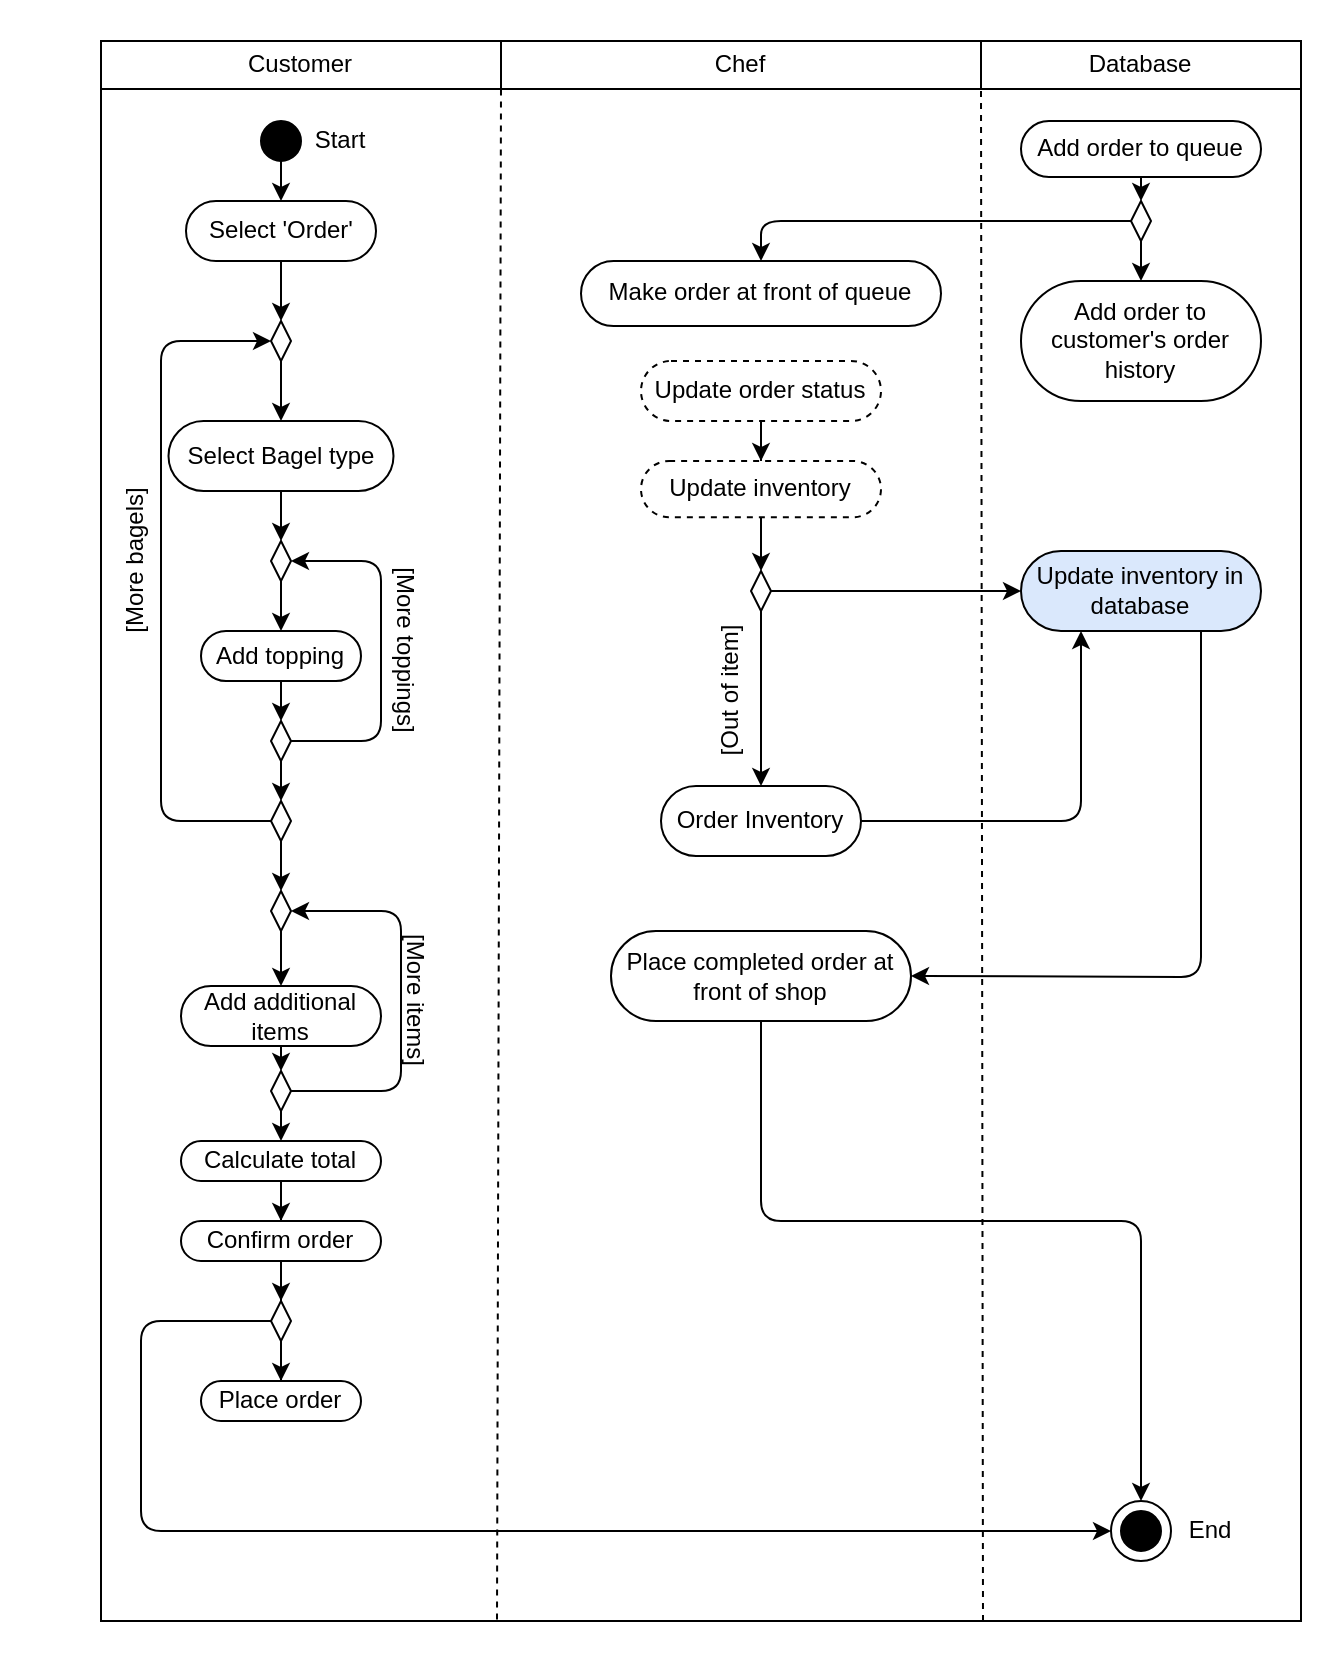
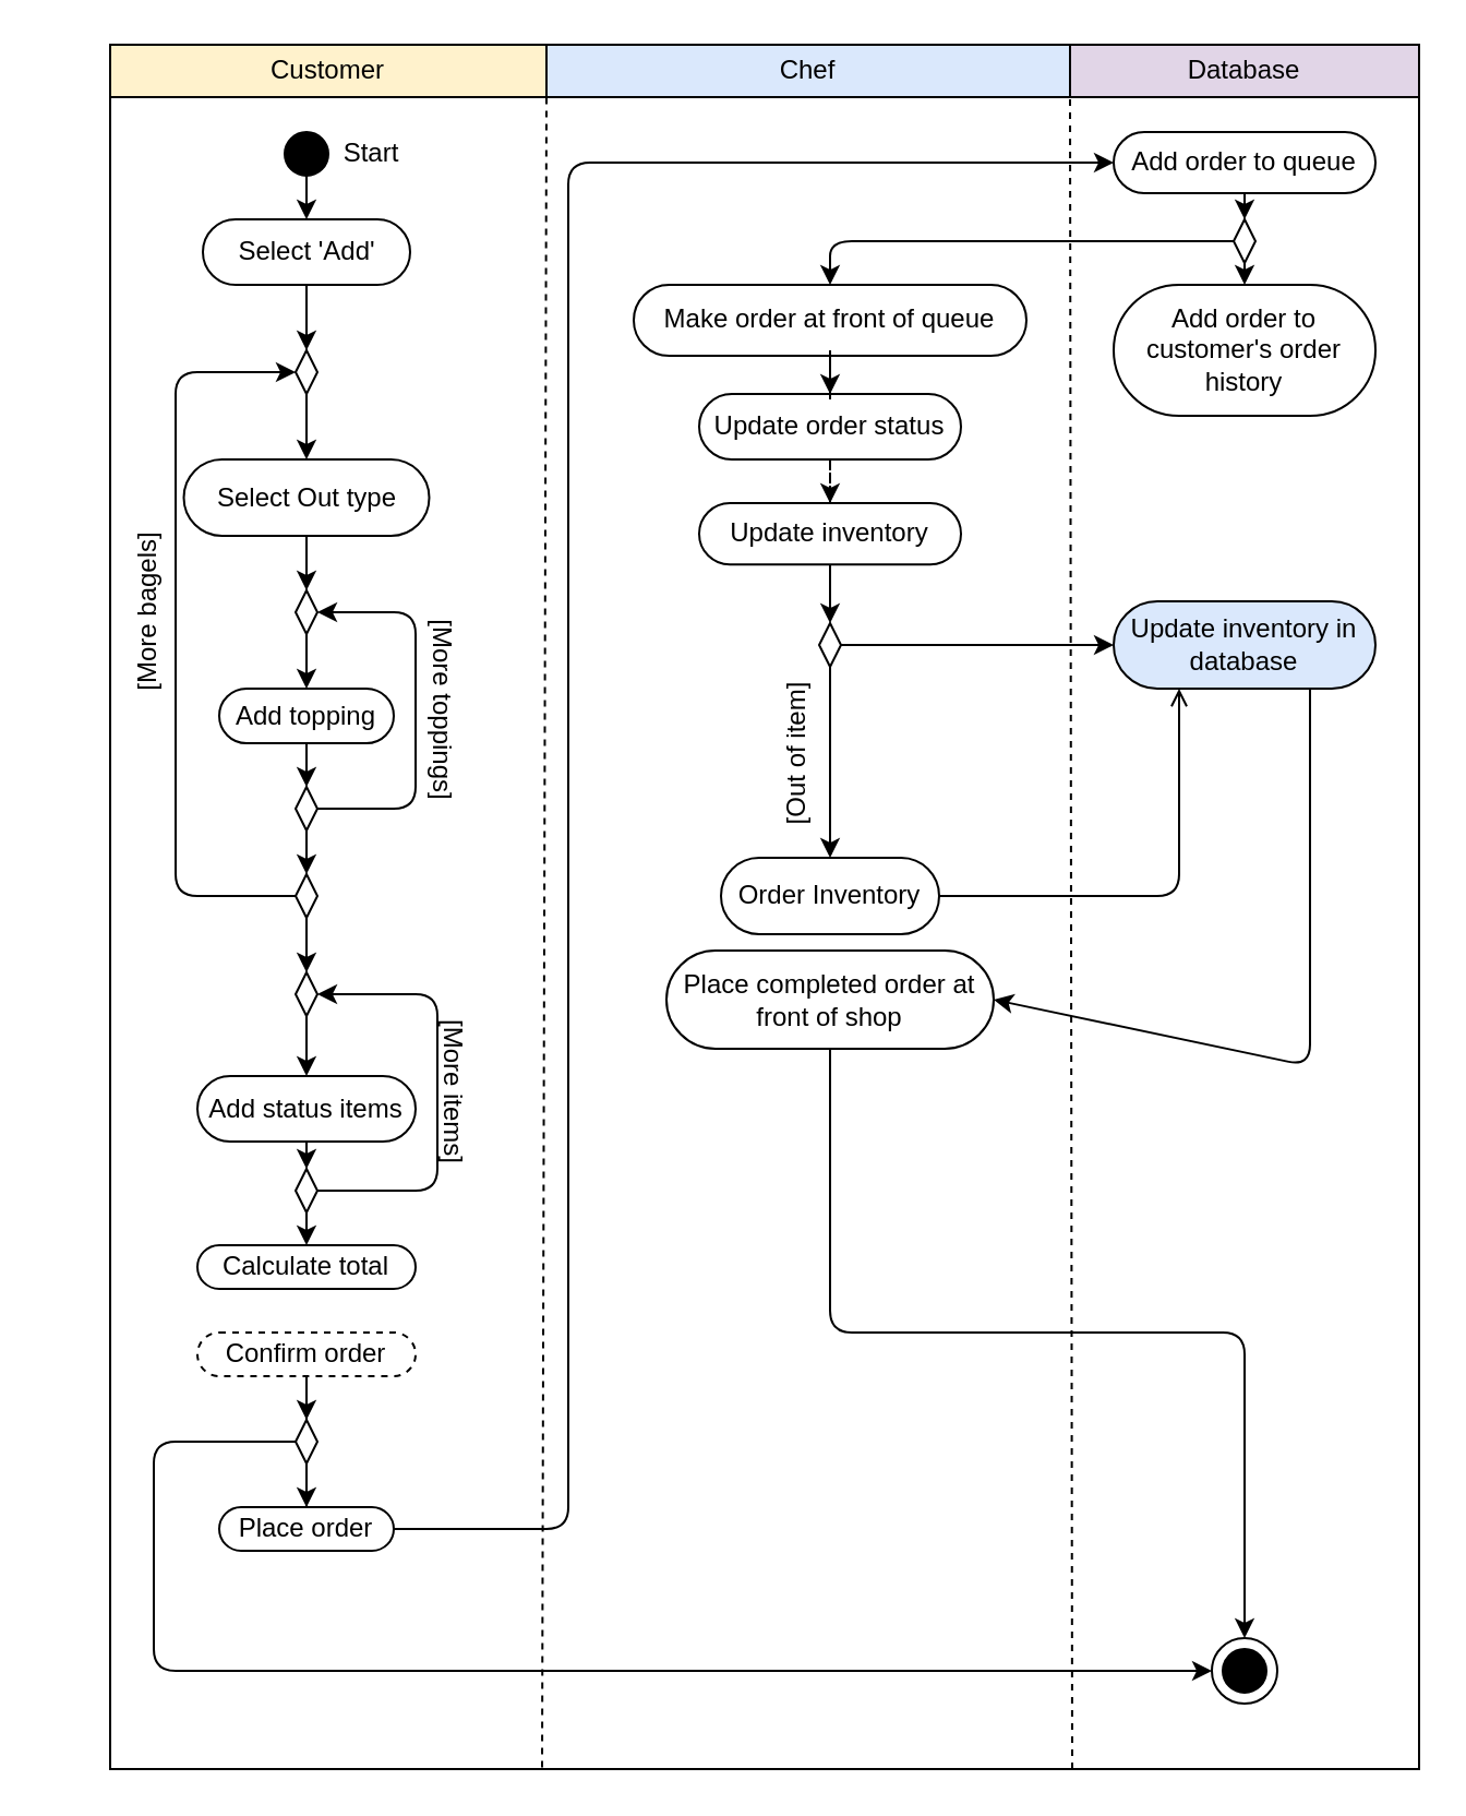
- <mxCell id="2" value="Customer" style="rounded=0;whiteSpace=wrap;html=1;" parent="1" vertex="1"><mxGeometry x="50" y="20" width="200" height="24" as="geometry" /></mxCell>
+ <mxCell id="2" value="Customer" style="rounded=0;whiteSpace=wrap;html=1;fillColor=#fff2cc;" parent="1" vertex="1"><mxGeometry x="50" y="20" width="200" height="24" as="geometry" /></mxCell>
- <mxCell id="15" value="Chef" style="rounded=0;whiteSpace=wrap;html=1;" parent="1" vertex="1"><mxGeometry x="250" y="20" width="240" height="24" as="geometry" /></mxCell>
+ <mxCell id="15" value="Chef" style="rounded=0;whiteSpace=wrap;html=1;fillColor=#dae8fc;" parent="1" vertex="1"><mxGeometry x="250" y="20" width="240" height="24" as="geometry" /></mxCell>
- <mxCell id="3" value="Database" style="rounded=0;whiteSpace=wrap;html=1;" parent="1" vertex="1"><mxGeometry x="490" y="20" width="160" height="24" as="geometry" /></mxCell>
+ <mxCell id="3" value="Database" style="rounded=0;whiteSpace=wrap;html=1;fillColor=#e1d5e7;" parent="1" vertex="1"><mxGeometry x="490" y="20" width="160" height="24" as="geometry" /></mxCell>
- <mxCell id="10" value="Select 'Order'" style="rounded=1;whiteSpace=wrap;html=1;gradientColor=none;fillColor=none;arcSize=50;" parent="1" vertex="1"><mxGeometry x="92.5" y="100" width="95" height="30" as="geometry" /></mxCell>
+ <mxCell id="10" value="Select 'Add'" style="rounded=1;whiteSpace=wrap;html=1;gradientColor=none;fillColor=none;arcSize=50;" parent="1" vertex="1"><mxGeometry x="92.5" y="100" width="95" height="30" as="geometry" /></mxCell>
- <mxCell id="53" value="Add order to customer's order history" style="whiteSpace=wrap;html=1;rounded=1;fillColor=none;arcSize=50;" parent="1" vertex="1"><mxGeometry x="510" y="140" width="120" height="60" as="geometry" /></mxCell>
+ <mxCell id="53" value="Add order to customer's order history" style="whiteSpace=wrap;html=1;rounded=1;fillColor=none;arcSize=50;" parent="1" vertex="1"><mxGeometry x="510" y="130" width="120" height="60" as="geometry" /></mxCell>
+ <mxCell id="13" value="" style="edgeStyle=orthogonalEdgeStyle;rounded=0;orthogonalLoop=1;jettySize=auto;html=1;strokeWidth=1;" parent="1" source="14" target="58" edge="1"><mxGeometry relative="1" as="geometry" /></mxCell>
- <mxCell id="58" value="Update order status" style="whiteSpace=wrap;html=1;rounded=1;fillColor=none;arcSize=50;dashed=1;" parent="1" vertex="1"><mxGeometry x="320" y="180" width="120" height="30" as="geometry" /></mxCell>
+ <mxCell id="58" value="Update order status" style="whiteSpace=wrap;html=1;rounded=1;fillColor=none;arcSize=50;" parent="1" vertex="1"><mxGeometry x="320" y="180" width="120" height="30" as="geometry" /></mxCell>
- <mxCell id="57" value="" style="edgeStyle=orthogonalEdgeStyle;rounded=0;orthogonalLoop=1;jettySize=auto;html=1;strokeWidth=1;" parent="1" source="58" target="60" edge="1"><mxGeometry relative="1" as="geometry" /></mxCell>
+ <mxCell id="57" value="" style="edgeStyle=orthogonalEdgeStyle;rounded=0;orthogonalLoop=1;jettySize=auto;html=1;strokeWidth=1;dashed=1;" parent="1" source="58" target="60" edge="1"><mxGeometry relative="1" as="geometry" /></mxCell>
- <mxCell id="12" value="Select Bagel type" style="whiteSpace=wrap;html=1;rounded=1;fillColor=none;arcSize=50;" parent="1" vertex="1"><mxGeometry x="83.75" y="210" width="112.5" height="35" as="geometry" /></mxCell>
+ <mxCell id="12" value="Select Out type" style="whiteSpace=wrap;html=1;rounded=1;fillColor=none;arcSize=50;" parent="1" vertex="1"><mxGeometry x="83.75" y="210" width="112.5" height="35" as="geometry" /></mxCell>
- <mxCell id="60" value="Update inventory" style="whiteSpace=wrap;html=1;rounded=1;fillColor=none;arcSize=50;dashed=1;" parent="1" vertex="1"><mxGeometry x="320" y="230" width="120" height="28.13" as="geometry" /></mxCell>
+ <mxCell id="60" value="Update inventory" style="whiteSpace=wrap;html=1;rounded=1;fillColor=none;arcSize=50;" parent="1" vertex="1"><mxGeometry x="320" y="230" width="120" height="28.13" as="geometry" /></mxCell>
+ <mxCell id="52" value="" style="endArrow=classic;html=1;exitX=1;exitY=0.5;exitDx=0;exitDy=0;entryX=0;entryY=0.5;entryDx=0;entryDy=0;" parent="1" source="50" target="16" edge="1"><mxGeometry width="50" height="50" relative="1" as="geometry"><mxPoint x="205" y="700" as="sourcePoint" /><mxPoint x="255" y="650" as="targetPoint" /><Array as="points"><mxPoint x="260" y="700" /><mxPoint x="260" y="74" /></Array></mxGeometry></mxCell>
- <mxCell id="67" value="" style="endArrow=classic;html=1;strokeWidth=1;exitX=1;exitY=0.5;exitDx=0;exitDy=0;entryX=0.25;entryY=1;entryDx=0;entryDy=0;" parent="1" source="65" target="64" edge="1"><mxGeometry width="50" height="50" relative="1" as="geometry"><mxPoint x="440" y="400" as="sourcePoint" /><mxPoint x="490" y="350" as="targetPoint" /><Array as="points"><mxPoint x="540" y="410" /></Array></mxGeometry></mxCell>
+ <mxCell id="67" value="" style="endArrow=open;html=1;strokeWidth=1;exitX=1;exitY=0.5;exitDx=0;exitDy=0;entryX=0.25;entryY=1;entryDx=0;entryDy=0;" parent="1" source="65" target="64" edge="1"><mxGeometry width="50" height="50" relative="1" as="geometry"><mxPoint x="440" y="400" as="sourcePoint" /><mxPoint x="490" y="350" as="targetPoint" /><Array as="points"><mxPoint x="540" y="410" /></Array></mxGeometry></mxCell>
- <mxCell id="68" value="Place completed order at front of shop" style="whiteSpace=wrap;html=1;rounded=1;fillColor=none;arcSize=50;" parent="1" vertex="1"><mxGeometry x="305" y="465" width="150" height="45" as="geometry" /></mxCell>
+ <mxCell id="68" value="Place completed order at front of shop" style="whiteSpace=wrap;html=1;rounded=1;fillColor=none;arcSize=50;" parent="1" vertex="1"><mxGeometry x="305" y="435" width="150" height="45" as="geometry" /></mxCell>
- <mxCell id="37" value="Add additional items" style="whiteSpace=wrap;html=1;rounded=1;fillColor=none;arcSize=50;" parent="1" vertex="1"><mxGeometry x="90" y="492.5" width="100" height="30" as="geometry" /></mxCell>
+ <mxCell id="37" value="Add status items" style="whiteSpace=wrap;html=1;rounded=1;fillColor=none;arcSize=50;" parent="1" vertex="1"><mxGeometry x="90" y="492.5" width="100" height="30" as="geometry" /></mxCell>
- <mxCell id="46" value="" style="edgeStyle=orthogonalEdgeStyle;rounded=0;orthogonalLoop=1;jettySize=auto;html=1;" parent="1" source="47" target="49" edge="1"><mxGeometry relative="1" as="geometry" /></mxCell>
- <mxCell id="49" value="Confirm order" style="whiteSpace=wrap;html=1;rounded=1;fillColor=none;arcSize=50;" parent="1" vertex="1"><mxGeometry x="90" y="610" width="100" height="20" as="geometry" /></mxCell>
+ <mxCell id="49" value="Confirm order" style="whiteSpace=wrap;html=1;rounded=1;fillColor=none;arcSize=50;dashed=1;" parent="1" vertex="1"><mxGeometry x="90" y="610" width="100" height="20" as="geometry" /></mxCell>
- <mxCell id="20" value="End" style="text;html=1;strokeColor=none;fillColor=none;align=center;verticalAlign=middle;whiteSpace=wrap;rounded=0;" parent="1" vertex="1"><mxGeometry x="585" y="755" width="40" height="20" as="geometry" /></mxCell>
